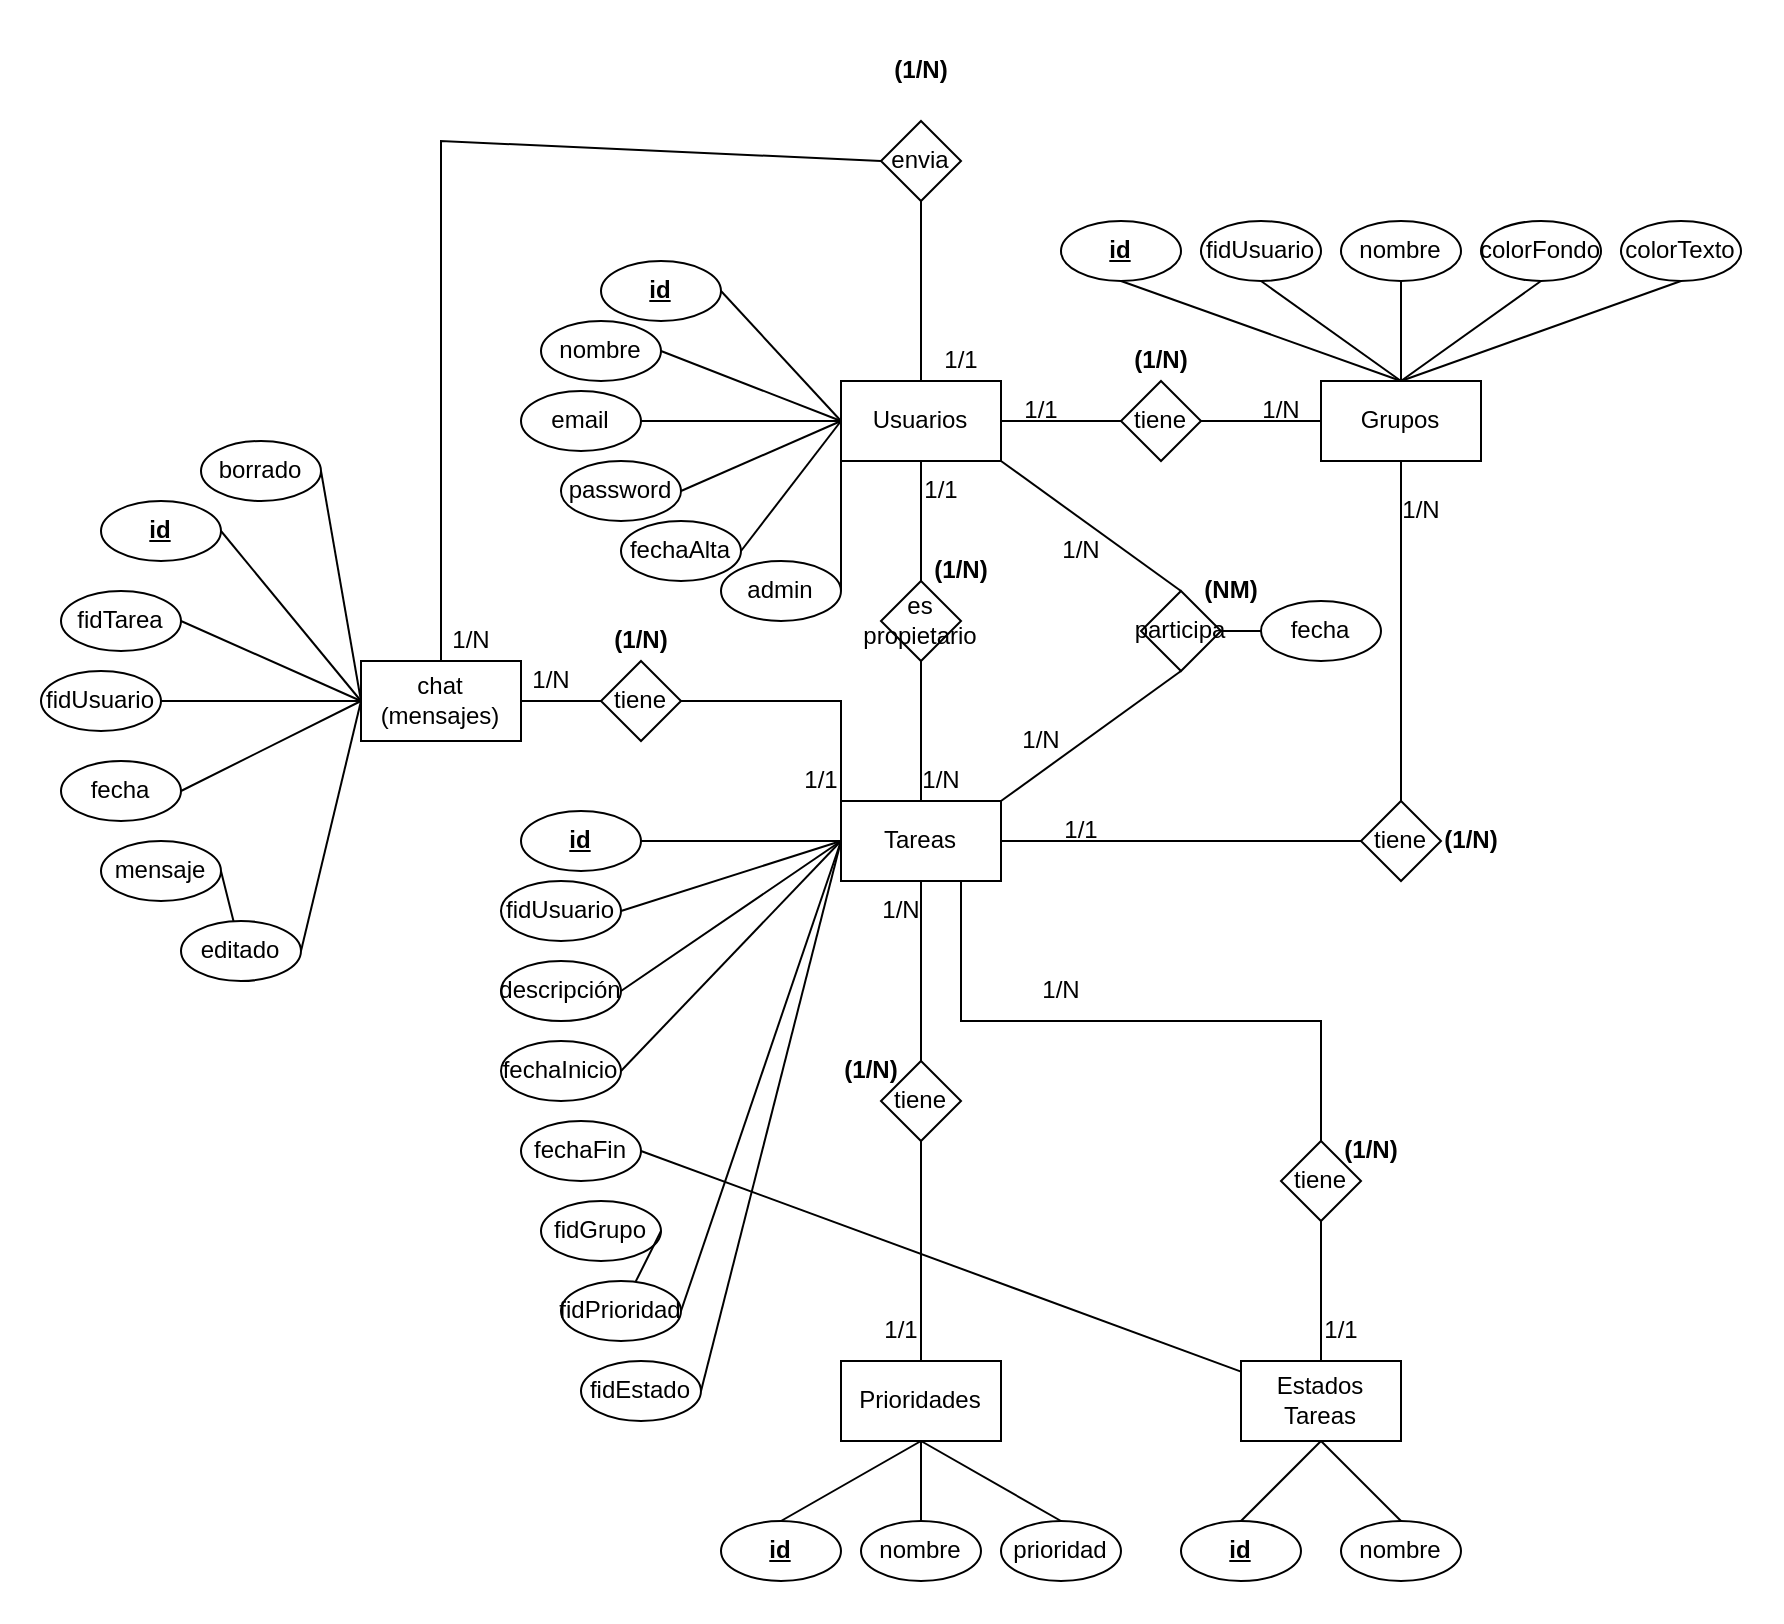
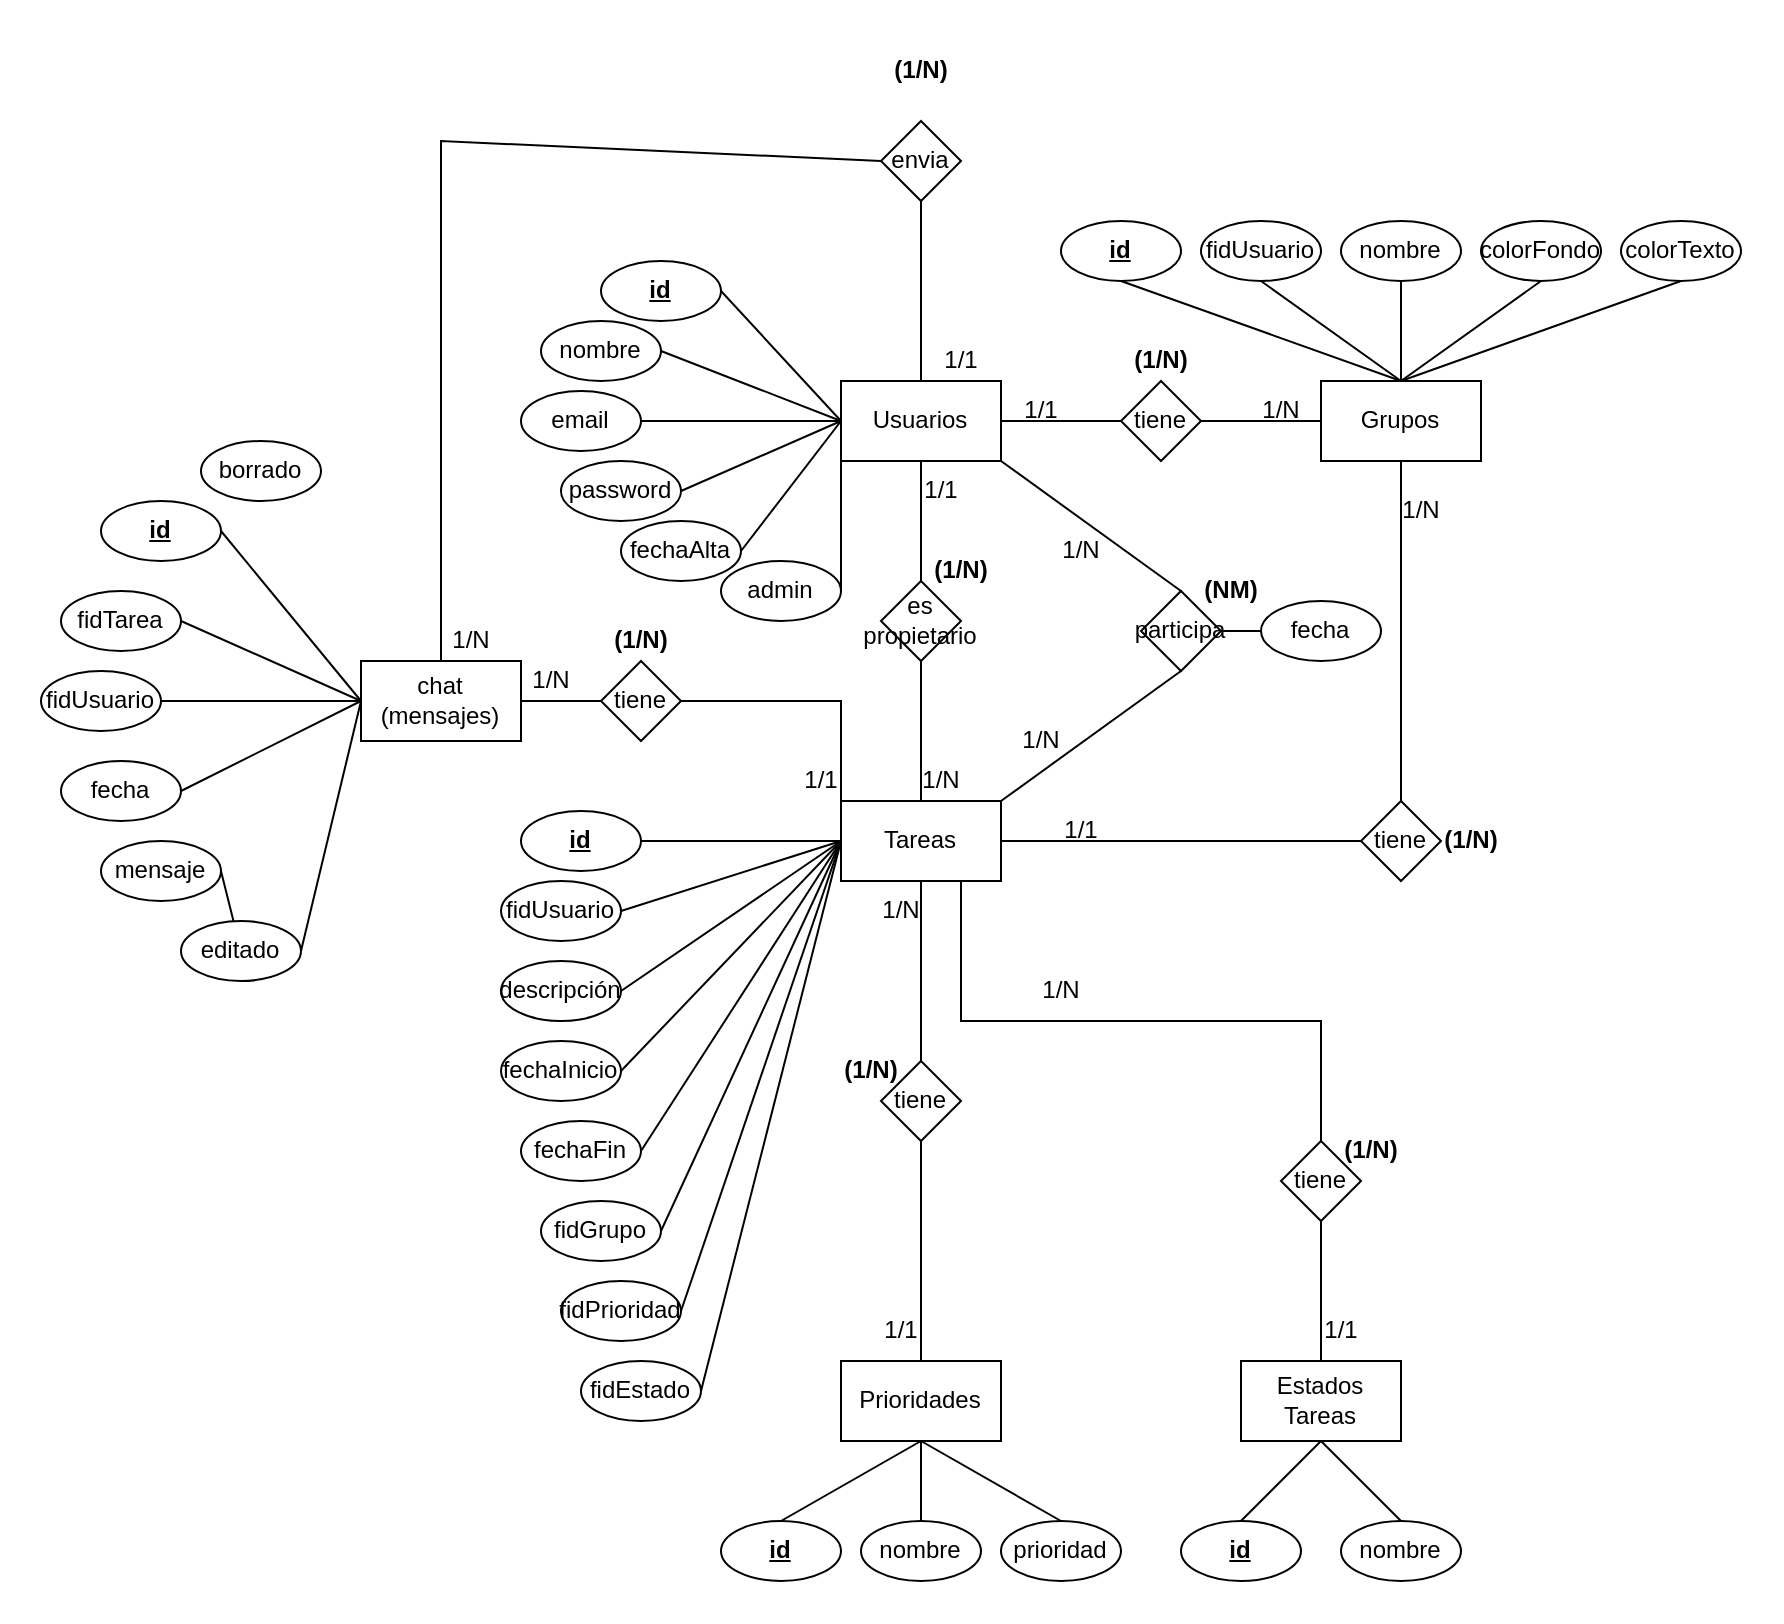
- <mxCell id="66" value="" style="endArrow=none;html=1;rounded=0;entryX=1;entryY=0.5;entryDx=0;entryDy=0;exitX=0;exitY=0.5;exitDx=0;exitDy=0;" edge="1" parent="1" source="43" target="65"><mxGeometry width="50" height="50" relative="1" as="geometry"><mxPoint x="170" y="420" as="sourcePoint" /><mxPoint x="220" y="370" as="targetPoint" /></mxGeometry></mxCell>
- <mxCell id="79" value="" style="endArrow=none;html=1;rounded=0;exitX=1;exitY=0.5;exitDx=0;exitDy=0;" edge="1" parent="1" source="14" target="15"><mxGeometry width="50" height="50" relative="1" as="geometry"><mxPoint x="450" y="420" as="sourcePoint" /><mxPoint x="500" y="370" as="targetPoint" /></mxGeometry></mxCell>
+ <mxCell id="79" value="" style="endArrow=none;html=1;rounded=0;exitX=1;exitY=0.5;exitDx=0;exitDy=0;entryX=0;entryY=0.5;entryDx=0;entryDy=0;" edge="1" parent="1" source="14" target="8"><mxGeometry width="50" height="50" relative="1" as="geometry"><mxPoint x="450" y="420" as="sourcePoint" /><mxPoint x="500" y="370" as="targetPoint" /></mxGeometry></mxCell>
- <mxCell id="78" value="" style="endArrow=none;html=1;rounded=0;exitX=1;exitY=0.5;exitDx=0;exitDy=0;" edge="1" parent="1" source="13" target="36"><mxGeometry width="50" height="50" relative="1" as="geometry"><mxPoint x="450" y="420" as="sourcePoint" /><mxPoint x="500" y="370" as="targetPoint" /></mxGeometry></mxCell>
+ <mxCell id="78" value="" style="endArrow=none;html=1;rounded=0;exitX=1;exitY=0.5;exitDx=0;exitDy=0;entryX=0;entryY=0.5;entryDx=0;entryDy=0;" edge="1" parent="1" source="13" target="8"><mxGeometry width="50" height="50" relative="1" as="geometry"><mxPoint x="450" y="420" as="sourcePoint" /><mxPoint x="500" y="370" as="targetPoint" /></mxGeometry></mxCell>
